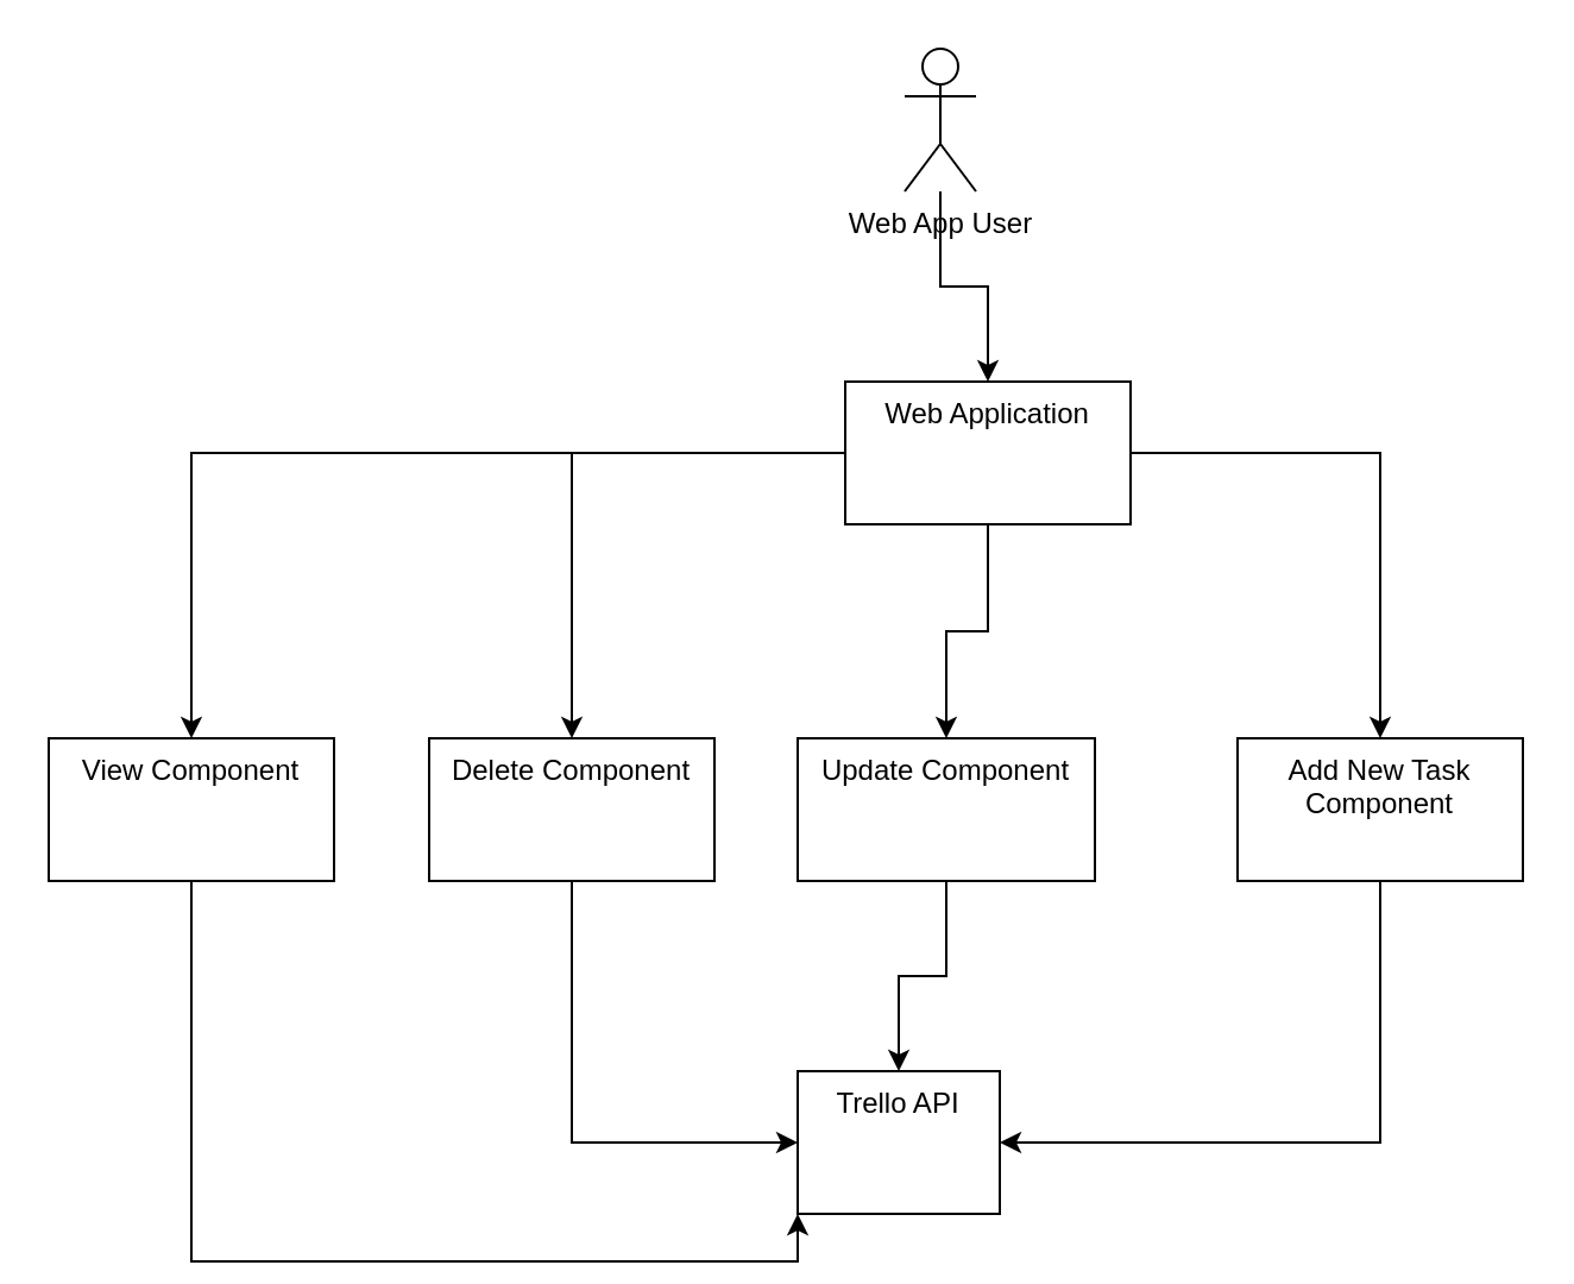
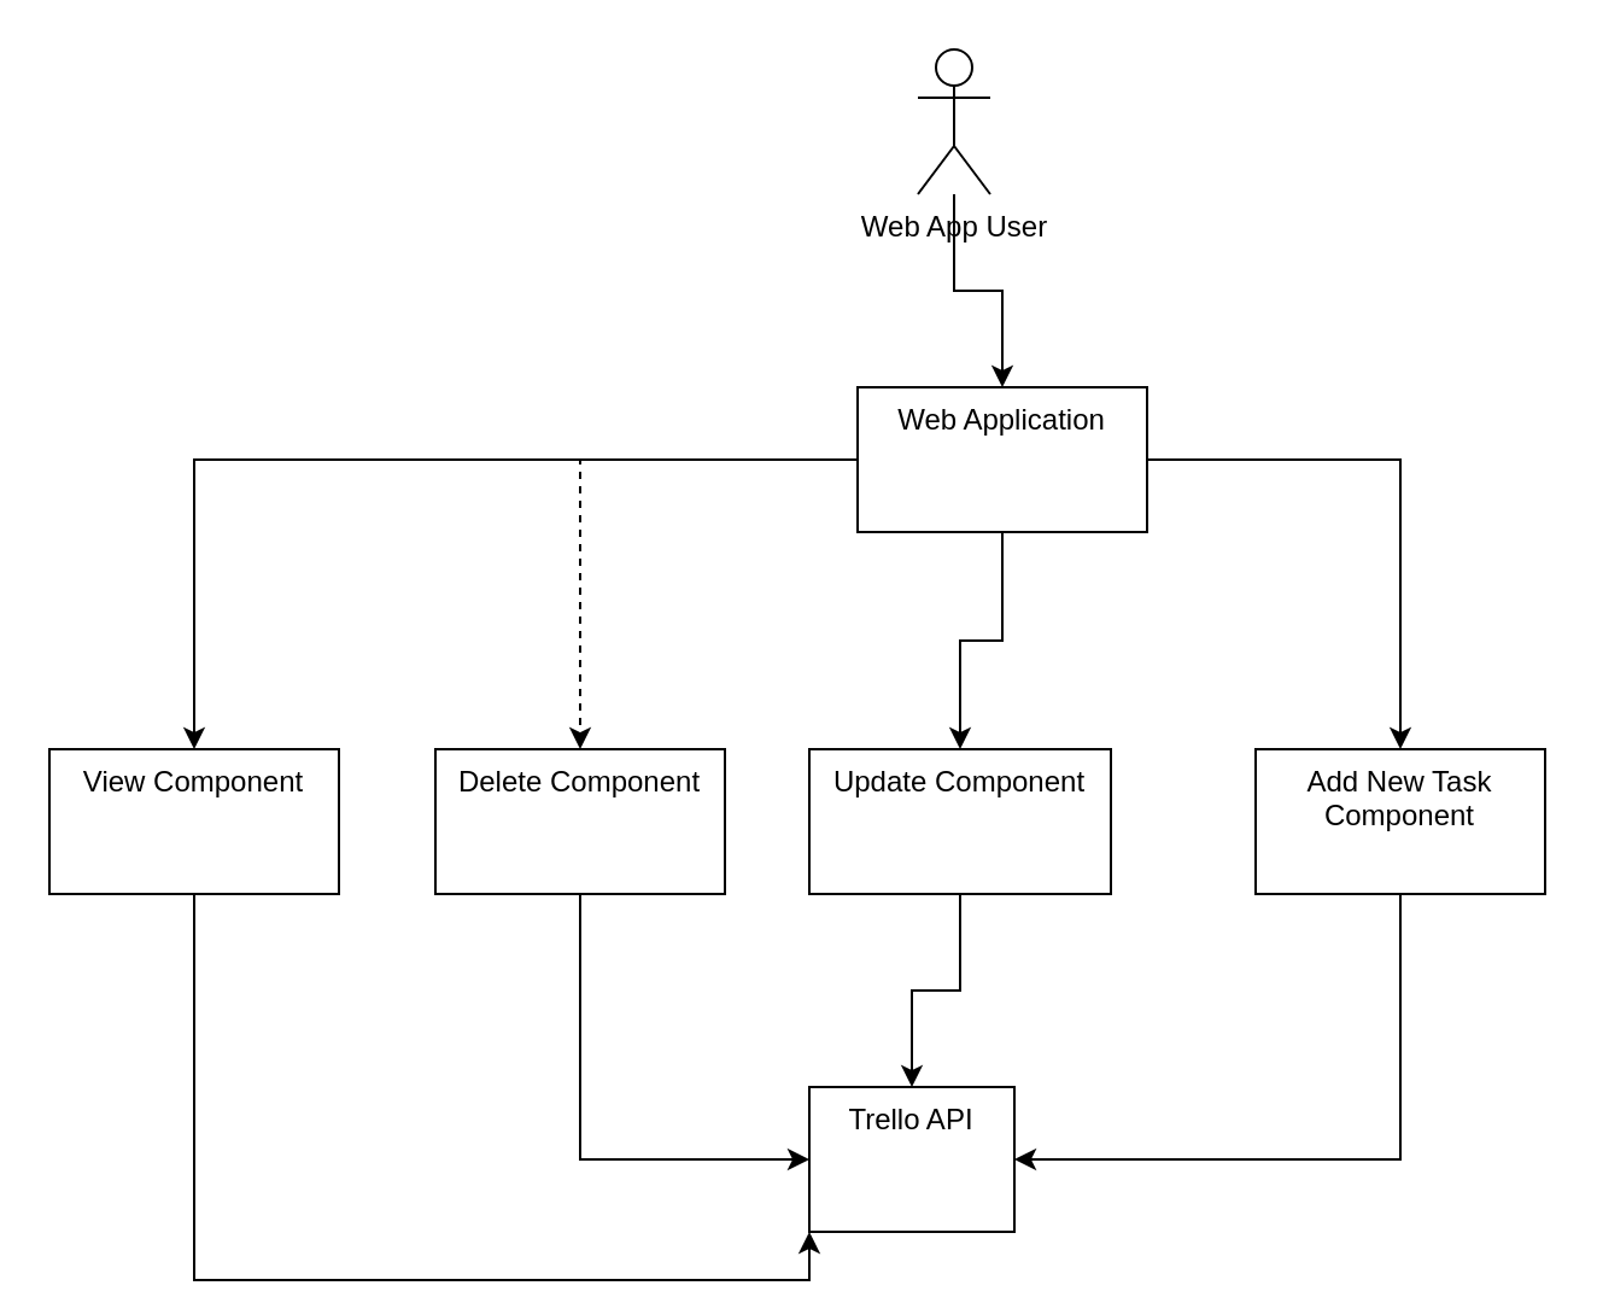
- <mxCell id="7" value="" style="edgeStyle=orthogonalEdgeStyle;rounded=0;orthogonalLoop=1;jettySize=auto;html=1;" edge="1" parent="1" source="8" target="16"><mxGeometry relative="1" as="geometry" /></mxCell>
+ <mxCell id="7" value="" style="edgeStyle=orthogonalEdgeStyle;rounded=0;orthogonalLoop=1;jettySize=auto;html=1;dashed=1;" edge="1" parent="1" source="8" target="16"><mxGeometry relative="1" as="geometry" /></mxCell>
